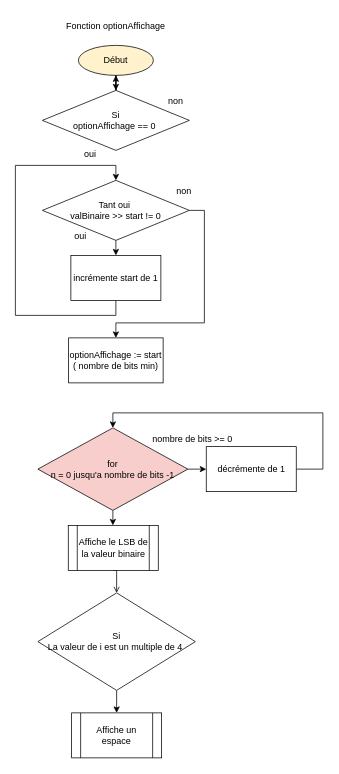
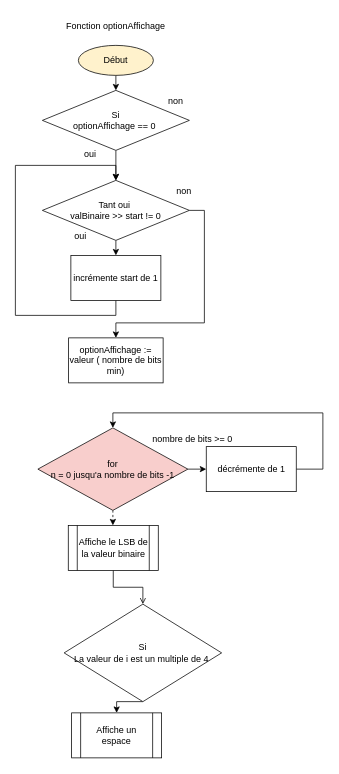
- <mxCell id="5" style="edgeStyle=orthogonalEdgeStyle;rounded=0;orthogonalLoop=1;jettySize=auto;html=1;" parent="1" source="6" target="4" edge="1"><mxGeometry relative="1" as="geometry"><mxPoint x="154" y="230" as="targetPoint" /></mxGeometry></mxCell>
+ <mxCell id="5" style="edgeStyle=orthogonalEdgeStyle;rounded=0;orthogonalLoop=1;jettySize=auto;html=1;" parent="1" source="6" target="9" edge="1"><mxGeometry relative="1" as="geometry"><mxPoint x="154" y="230" as="targetPoint" /></mxGeometry></mxCell>
- <mxCell id="15" value="optionAffichage := start ( nombre de bits min)" style="rounded=0;whiteSpace=wrap;html=1;" parent="1" vertex="1"><mxGeometry x="91" y="450" width="126" height="60" as="geometry" /></mxCell>
+ <mxCell id="15" value="optionAffichage := valeur ( nombre de bits min)" style="rounded=0;whiteSpace=wrap;html=1;" parent="1" vertex="1"><mxGeometry x="91" y="450" width="126" height="60" as="geometry" /></mxCell>
- <mxCell id="17" style="edgeStyle=orthogonalEdgeStyle;rounded=0;orthogonalLoop=1;jettySize=auto;html=1;exitX=0.5;exitY=1;exitDx=0;exitDy=0;" parent="1" source="18" target="24" edge="1"><mxGeometry relative="1" as="geometry"><mxPoint x="150.526" y="730" as="targetPoint" /></mxGeometry></mxCell>
+ <mxCell id="17" style="edgeStyle=orthogonalEdgeStyle;rounded=0;orthogonalLoop=1;jettySize=auto;html=1;exitX=0.5;exitY=1;exitDx=0;exitDy=0;dashed=1;" parent="1" source="18" target="24" edge="1"><mxGeometry relative="1" as="geometry"><mxPoint x="150.526" y="730" as="targetPoint" /></mxGeometry></mxCell>
- <mxCell id="26" value="Si&lt;br&gt;La valeur de i est un multiple de 4&amp;nbsp;" style="rhombus;whiteSpace=wrap;html=1;" parent="1" vertex="1"><mxGeometry x="50" y="790" width="210" height="130" as="geometry" /></mxCell>
+ <mxCell id="26" value="Si&lt;br&gt;La valeur de i est un multiple de 4&amp;nbsp;" style="rhombus;whiteSpace=wrap;html=1;" parent="1" vertex="1"><mxGeometry x="85" y="805" width="210" height="130" as="geometry" /></mxCell>
